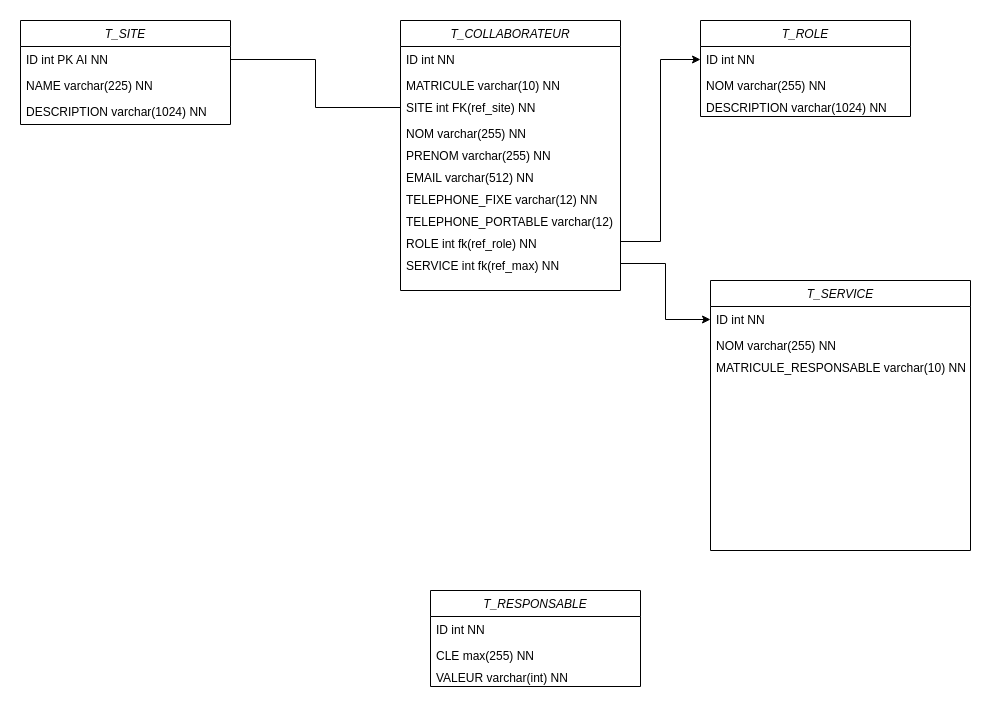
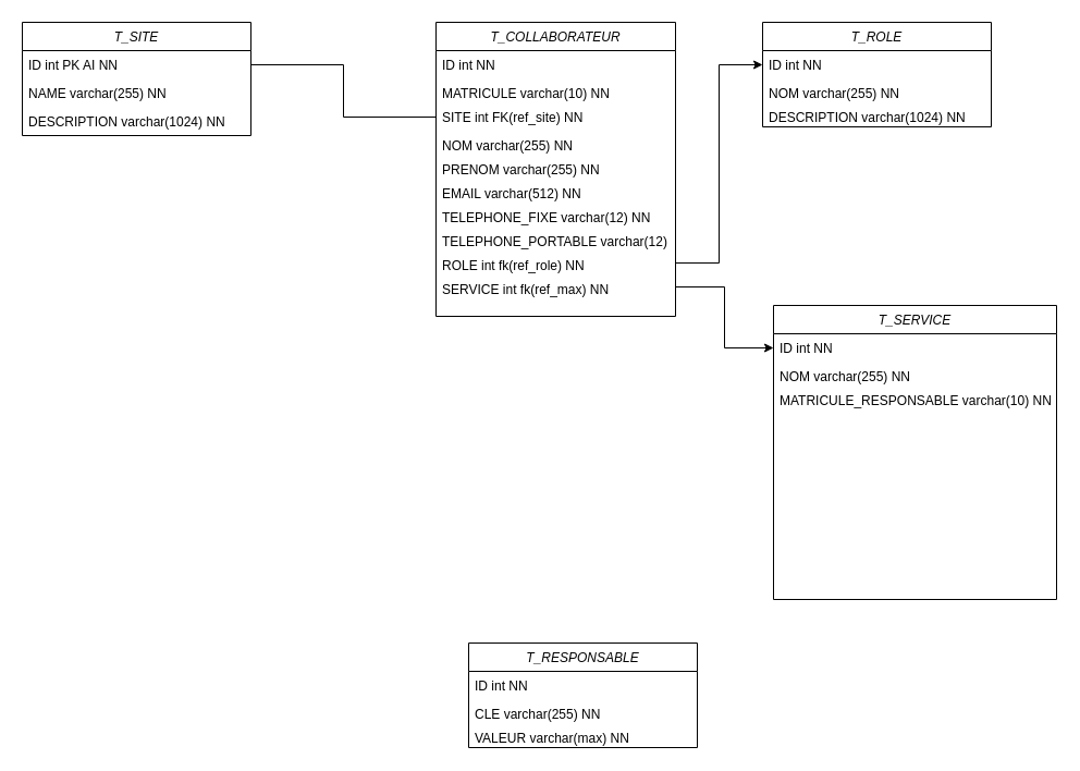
- <mxCell id="4" value="NAME varchar(225) NN" style="text;align=left;verticalAlign=top;spacingLeft=4;spacingRight=4;overflow=hidden;rotatable=0;points=[[0,0.5],[1,0.5]];portConstraint=eastwest;rounded=0;shadow=0;html=0;" parent="2" vertex="1"><mxGeometry y="52" width="210" height="26" as="geometry" /></mxCell>
+ <mxCell id="4" value="NAME varchar(255) NN" style="text;align=left;verticalAlign=top;spacingLeft=4;spacingRight=4;overflow=hidden;rotatable=0;points=[[0,0.5],[1,0.5]];portConstraint=eastwest;rounded=0;shadow=0;html=0;" parent="2" vertex="1"><mxGeometry y="52" width="210" height="26" as="geometry" /></mxCell>
- <mxCell id="25" value="CLE max(255) NN" style="text;align=left;verticalAlign=top;spacingLeft=4;spacingRight=4;overflow=hidden;rotatable=0;points=[[0,0.5],[1,0.5]];portConstraint=eastwest;rounded=0;shadow=0;html=0;" vertex="1" parent="23"><mxGeometry y="52" width="210" height="22" as="geometry" /></mxCell>
+ <mxCell id="25" value="CLE varchar(255) NN" style="text;align=left;verticalAlign=top;spacingLeft=4;spacingRight=4;overflow=hidden;rotatable=0;points=[[0,0.5],[1,0.5]];portConstraint=eastwest;rounded=0;shadow=0;html=0;" vertex="1" parent="23"><mxGeometry y="52" width="210" height="22" as="geometry" /></mxCell>
- <mxCell id="26" value="VALEUR varchar(int) NN" style="text;align=left;verticalAlign=top;spacingLeft=4;spacingRight=4;overflow=hidden;rotatable=0;points=[[0,0.5],[1,0.5]];portConstraint=eastwest;rounded=0;shadow=0;html=0;" vertex="1" parent="23"><mxGeometry y="74" width="210" height="22" as="geometry" /></mxCell>
+ <mxCell id="26" value="VALEUR varchar(max) NN" style="text;align=left;verticalAlign=top;spacingLeft=4;spacingRight=4;overflow=hidden;rotatable=0;points=[[0,0.5],[1,0.5]];portConstraint=eastwest;rounded=0;shadow=0;html=0;" vertex="1" parent="23"><mxGeometry y="74" width="210" height="22" as="geometry" /></mxCell>
